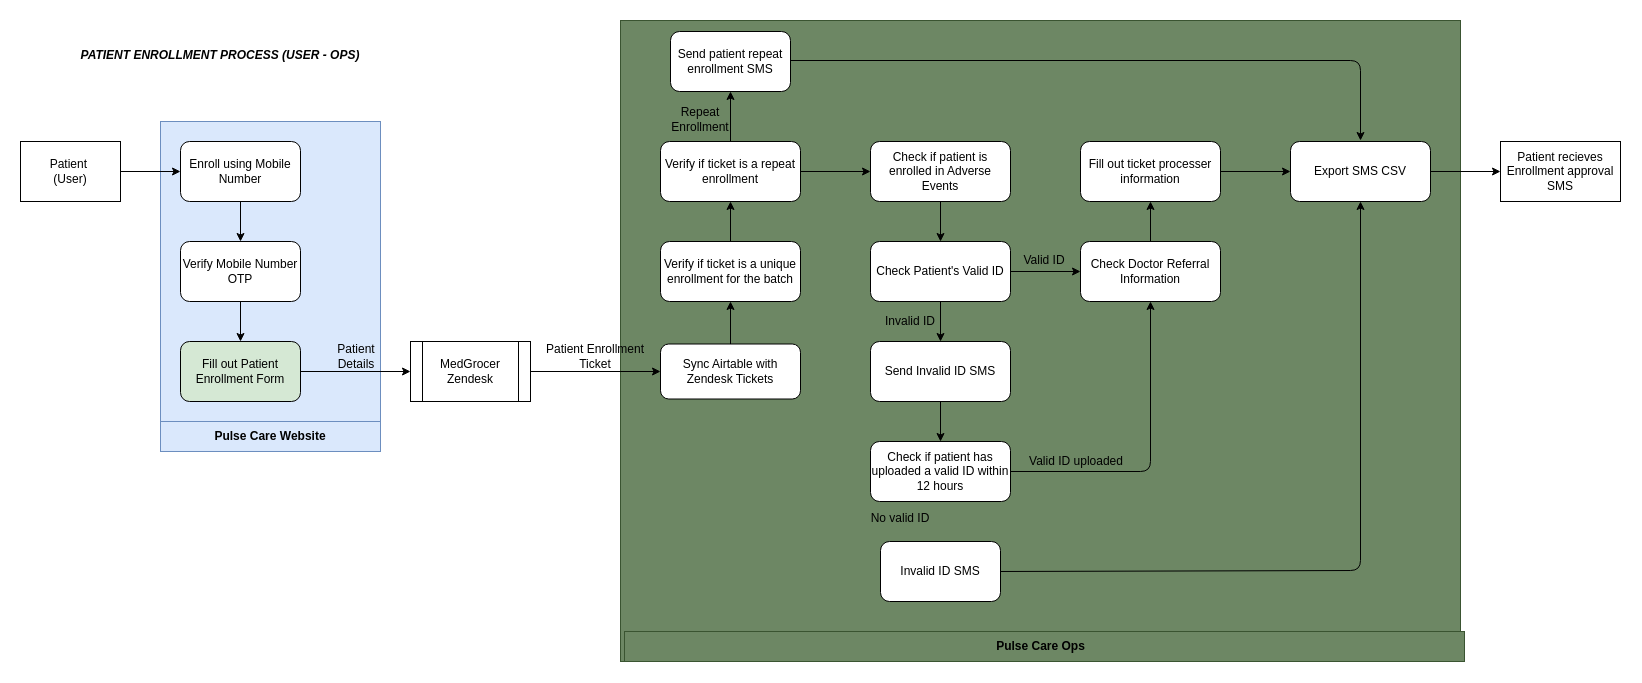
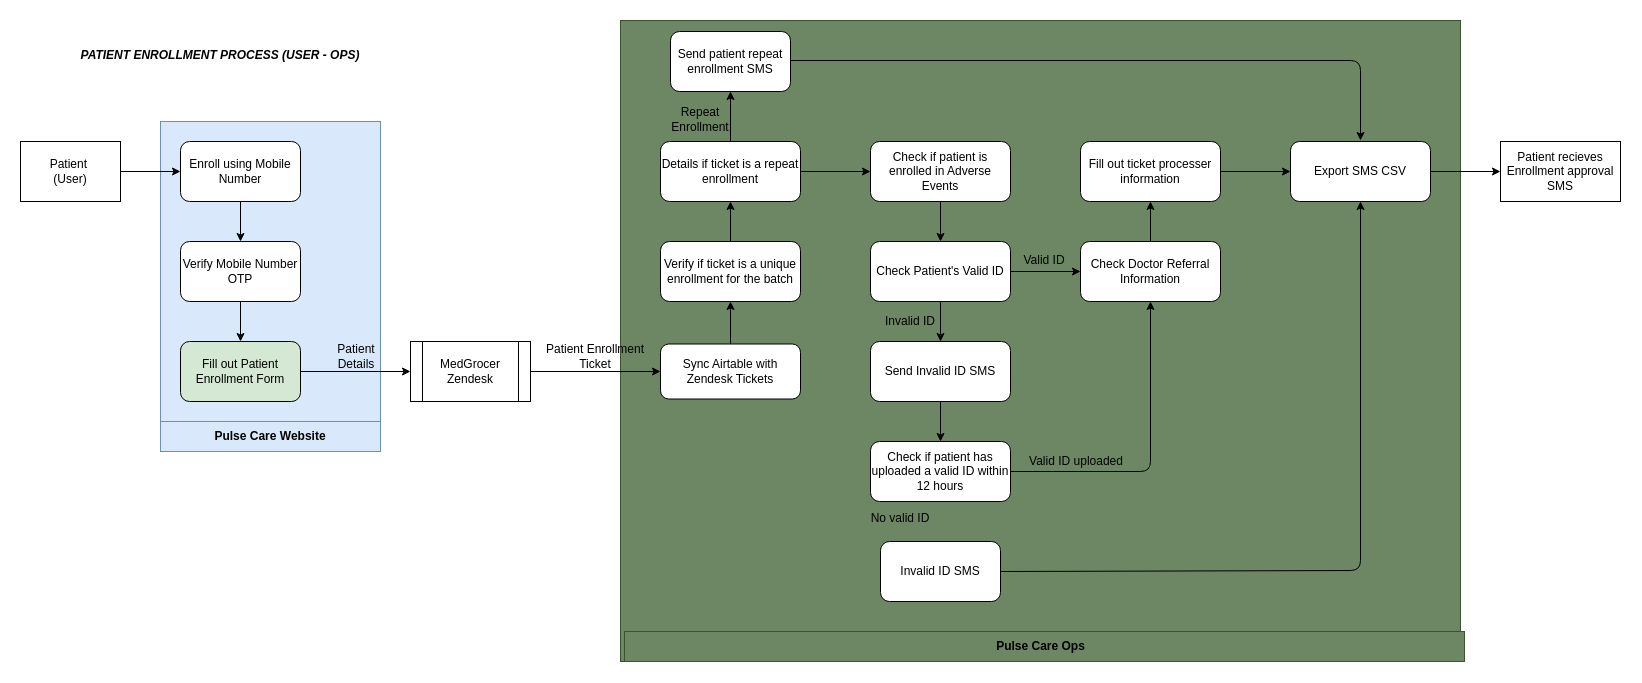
- <mxCell id="17" value="Verify if ticket is a repeat enrollment" style="rounded=1;whiteSpace=wrap;html=1;" parent="1" vertex="1"><mxGeometry x="660" y="141" width="140" height="60" as="geometry" /></mxCell>
+ <mxCell id="17" value="Details if ticket is a repeat enrollment" style="rounded=1;whiteSpace=wrap;html=1;" parent="1" vertex="1"><mxGeometry x="660" y="141" width="140" height="60" as="geometry" /></mxCell>
